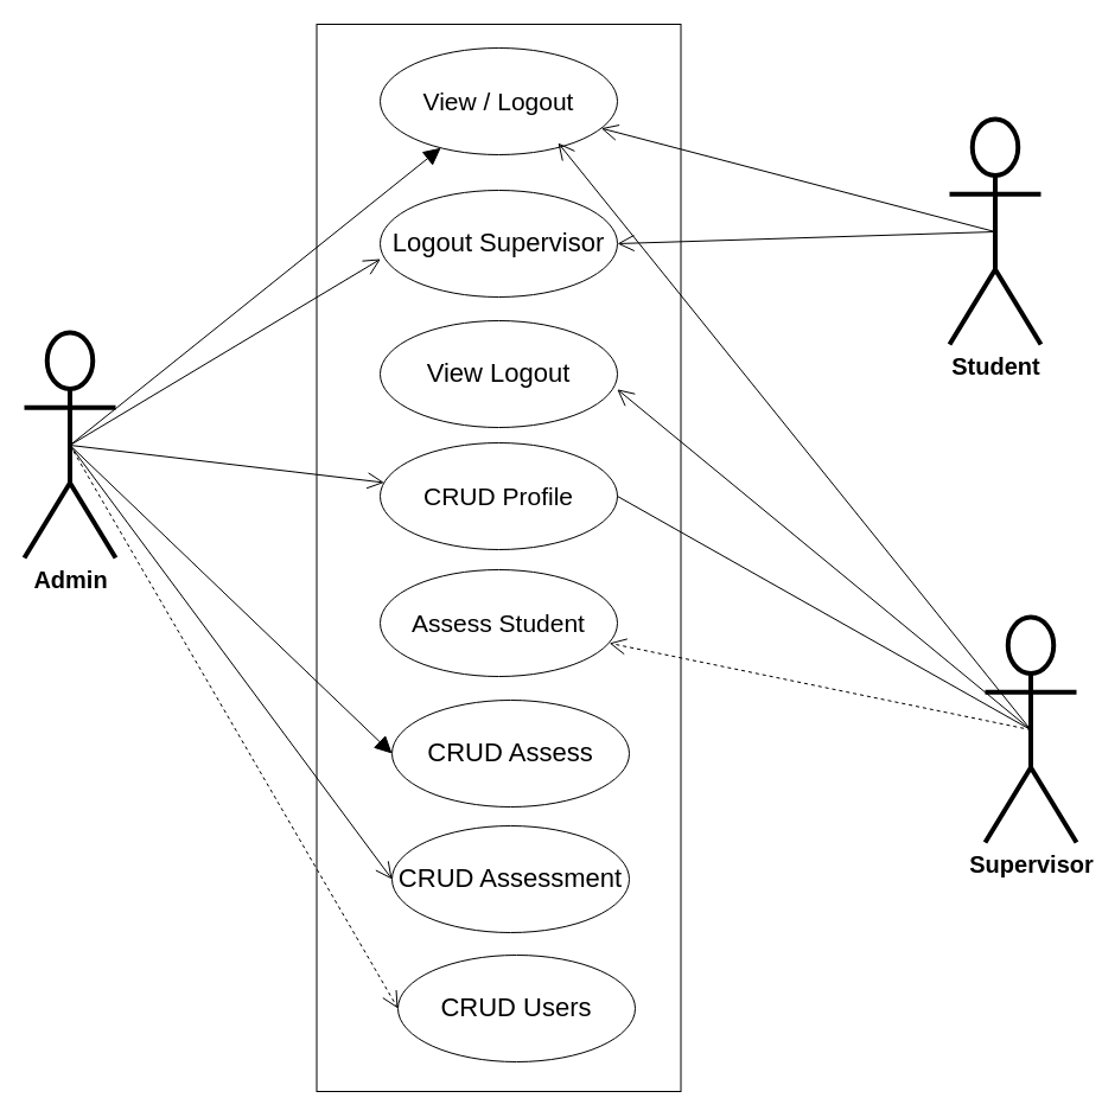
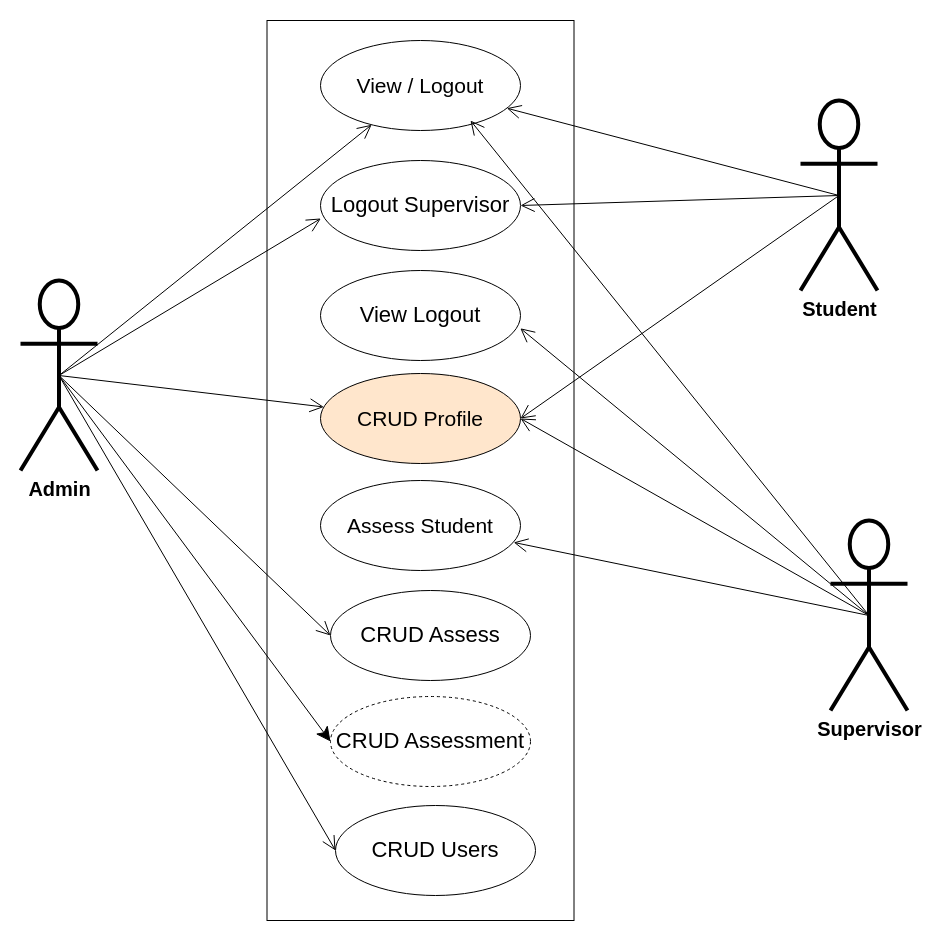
- <mxCell id="10" value="" style="endArrow=block;endFill=1;endSize=12;html=1;exitX=0.5;exitY=0.5;exitDx=0;exitDy=0;exitPerimeter=0;" parent="1" source="3" target="4" edge="1"><mxGeometry width="160" relative="1" as="geometry"><mxPoint x="310" y="400" as="sourcePoint" /><mxPoint x="470" y="400" as="targetPoint" /></mxGeometry></mxCell>
+ <mxCell id="10" value="" style="endArrow=open;endFill=1;endSize=12;html=1;exitX=0.5;exitY=0.5;exitDx=0;exitDy=0;exitPerimeter=0;" parent="1" source="3" target="4" edge="1"><mxGeometry width="160" relative="1" as="geometry"><mxPoint x="310" y="400" as="sourcePoint" /><mxPoint x="470" y="400" as="targetPoint" /></mxGeometry></mxCell>
+ <mxCell id="24" value="" style="endArrow=open;endFill=1;endSize=12;html=1;entryX=1;entryY=0.5;entryDx=0;entryDy=0;exitX=0.5;exitY=0.5;exitDx=0;exitDy=0;exitPerimeter=0;" edge="1" parent="1" source="5" target="6"><mxGeometry width="160" relative="1" as="geometry"><mxPoint x="928.5" y="545" as="sourcePoint" /><mxPoint x="530" y="428" as="targetPoint" /></mxGeometry></mxCell>
- <mxCell id="6" value="&lt;font style=&quot;font-size: 21px&quot;&gt;CRUD Profile&lt;/font&gt;" style="ellipse;whiteSpace=wrap;html=1;" parent="1" vertex="1"><mxGeometry x="320" y="373" width="200" height="90" as="geometry" /></mxCell>
+ <mxCell id="6" value="&lt;font style=&quot;font-size: 21px&quot;&gt;CRUD Profile&lt;/font&gt;" style="ellipse;whiteSpace=wrap;html=1;fillColor=#ffe6cc;" parent="1" vertex="1"><mxGeometry x="320" y="373" width="200" height="90" as="geometry" /></mxCell>
- <mxCell id="22" value="" style="endArrow=none;endFill=1;endSize=12;html=1;entryX=1;entryY=0.5;entryDx=0;entryDy=0;exitX=0.5;exitY=0.5;exitDx=0;exitDy=0;exitPerimeter=0;" edge="1" parent="1" source="20" target="6"><mxGeometry width="160" relative="1" as="geometry"><mxPoint x="928.5" y="545" as="sourcePoint" /><mxPoint x="480" y="130.01" as="targetPoint" /></mxGeometry></mxCell>
+ <mxCell id="22" value="" style="endArrow=open;endFill=1;endSize=12;html=1;entryX=1;entryY=0.5;entryDx=0;entryDy=0;exitX=0.5;exitY=0.5;exitDx=0;exitDy=0;exitPerimeter=0;" edge="1" parent="1" source="20" target="6"><mxGeometry width="160" relative="1" as="geometry"><mxPoint x="928.5" y="545" as="sourcePoint" /><mxPoint x="480" y="130.01" as="targetPoint" /></mxGeometry></mxCell>
- <mxCell id="23" value="" style="endArrow=open;endFill=1;endSize=12;html=1;exitX=0.5;exitY=0.5;exitDx=0;exitDy=0;exitPerimeter=0;entryX=0.966;entryY=0.688;entryDx=0;entryDy=0;entryPerimeter=0;dashed=1;" edge="1" parent="1" source="20" target="9"><mxGeometry width="160" relative="1" as="geometry"><mxPoint x="770" y="630" as="sourcePoint" /><mxPoint x="530" y="428" as="targetPoint" /></mxGeometry></mxCell>
+ <mxCell id="23" value="" style="endArrow=open;endFill=1;endSize=12;html=1;exitX=0.5;exitY=0.5;exitDx=0;exitDy=0;exitPerimeter=0;entryX=0.966;entryY=0.688;entryDx=0;entryDy=0;entryPerimeter=0;" edge="1" parent="1" source="20" target="9"><mxGeometry width="160" relative="1" as="geometry"><mxPoint x="770" y="630" as="sourcePoint" /><mxPoint x="530" y="428" as="targetPoint" /></mxGeometry></mxCell>
- <mxCell id="26" value="" style="endArrow=open;endFill=1;endSize=12;html=1;entryX=0;entryY=0.5;entryDx=0;entryDy=0;exitX=0.5;exitY=0.5;exitDx=0;exitDy=0;exitPerimeter=0;dashed=1;" edge="1" parent="1" source="3" target="25"><mxGeometry width="160" relative="1" as="geometry"><mxPoint x="68.5" y="415" as="sourcePoint" /><mxPoint x="340" y="751" as="targetPoint" /></mxGeometry></mxCell>
+ <mxCell id="26" value="" style="endArrow=open;endFill=1;endSize=12;html=1;entryX=0;entryY=0.5;entryDx=0;entryDy=0;exitX=0.5;exitY=0.5;exitDx=0;exitDy=0;exitPerimeter=0;" edge="1" parent="1" source="3" target="25"><mxGeometry width="160" relative="1" as="geometry"><mxPoint x="68.5" y="415" as="sourcePoint" /><mxPoint x="340" y="751" as="targetPoint" /></mxGeometry></mxCell>
- <mxCell id="17" value="" style="endArrow=block;endFill=1;endSize=12;html=1;exitX=0.5;exitY=0.5;exitDx=0;exitDy=0;exitPerimeter=0;entryX=0;entryY=0.5;entryDx=0;entryDy=0;" parent="1" source="3" target="16" edge="1"><mxGeometry width="160" relative="1" as="geometry"><mxPoint x="50" y="370" as="sourcePoint" /><mxPoint x="330.031" y="366.127" as="targetPoint" /></mxGeometry></mxCell>
+ <mxCell id="17" value="" style="endArrow=open;endFill=1;endSize=12;html=1;exitX=0.5;exitY=0.5;exitDx=0;exitDy=0;exitPerimeter=0;entryX=0;entryY=0.5;entryDx=0;entryDy=0;" parent="1" source="3" target="16" edge="1"><mxGeometry width="160" relative="1" as="geometry"><mxPoint x="50" y="370" as="sourcePoint" /><mxPoint x="330.031" y="366.127" as="targetPoint" /></mxGeometry></mxCell>
- <mxCell id="13" value="" style="endArrow=open;endFill=1;endSize=12;html=1;entryX=0;entryY=0.5;entryDx=0;entryDy=0;exitX=0.5;exitY=0.5;exitDx=0;exitDy=0;exitPerimeter=0;" parent="1" source="3" target="8" edge="1"><mxGeometry width="160" relative="1" as="geometry"><mxPoint x="140" y="540" as="sourcePoint" /><mxPoint x="330.4" y="497.96" as="targetPoint" /></mxGeometry></mxCell>
+ <mxCell id="13" value="" style="endArrow=classic;endFill=1;endSize=12;html=1;entryX=0;entryY=0.5;entryDx=0;entryDy=0;exitX=0.5;exitY=0.5;exitDx=0;exitDy=0;exitPerimeter=0;" parent="1" source="3" target="8" edge="1"><mxGeometry width="160" relative="1" as="geometry"><mxPoint x="140" y="540" as="sourcePoint" /><mxPoint x="330.4" y="497.96" as="targetPoint" /></mxGeometry></mxCell>
- <mxCell id="8" value="&lt;span style=&quot;font-size: 22px&quot;&gt;CRUD Assessment&lt;/span&gt;" style="ellipse;whiteSpace=wrap;html=1;" parent="1" vertex="1"><mxGeometry x="330" y="696" width="200" height="90" as="geometry" /></mxCell>
+ <mxCell id="8" value="&lt;span style=&quot;font-size: 22px&quot;&gt;CRUD Assessment&lt;/span&gt;" style="ellipse;whiteSpace=wrap;html=1;dashed=1;" parent="1" vertex="1"><mxGeometry x="330" y="696" width="200" height="90" as="geometry" /></mxCell>
